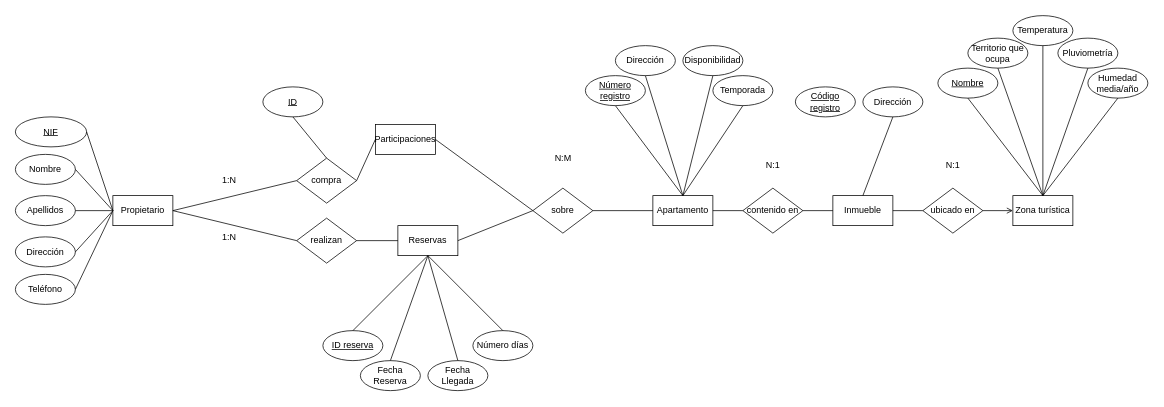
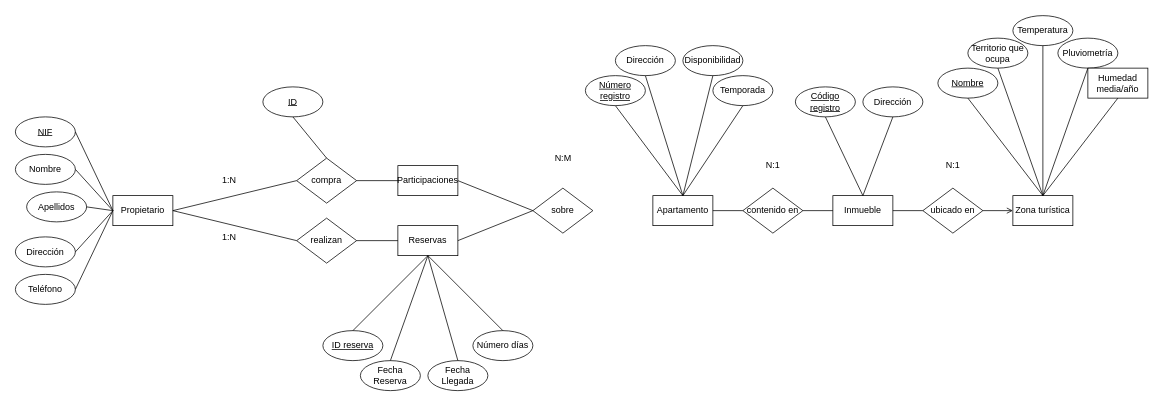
- <mxCell id="13" value="Humedad media/año" style="ellipse;whiteSpace=wrap;html=1;" vertex="1" parent="1"><mxGeometry x="1450" y="90" width="80" height="40" as="geometry" /></mxCell>
+ <mxCell id="13" value="Humedad media/año" style="whiteSpace=wrap;html=1;rounded=0;" vertex="1" parent="1"><mxGeometry x="1450" y="90" width="80" height="40" as="geometry" /></mxCell>
- <mxCell id="18" value="&lt;u&gt;NIF&lt;/u&gt;" style="ellipse;whiteSpace=wrap;html=1;" vertex="1" parent="1"><mxGeometry x="20" y="155" width="95" height="40" as="geometry" /></mxCell>
+ <mxCell id="18" value="&lt;u&gt;NIF&lt;/u&gt;" style="ellipse;whiteSpace=wrap;html=1;" vertex="1" parent="1"><mxGeometry x="20" y="155" width="80" height="40" as="geometry" /></mxCell>
- <mxCell id="16" value="Participaciones" style="rounded=0;whiteSpace=wrap;html=1;" vertex="1" parent="1"><mxGeometry x="500" y="165" width="80" height="40" as="geometry" /></mxCell>
+ <mxCell id="16" value="Participaciones" style="rounded=0;whiteSpace=wrap;html=1;" vertex="1" parent="1"><mxGeometry x="530" y="220" width="80" height="40" as="geometry" /></mxCell>
+ <mxCell id="59" value="" style="endArrow=none;html=1;entryX=0.5;entryY=0;entryDx=0;entryDy=0;exitX=0.5;exitY=1;exitDx=0;exitDy=0;" edge="1" parent="1" source="41" target="8"><mxGeometry width="50" height="50" relative="1" as="geometry"><mxPoint x="1320" y="290" as="sourcePoint" /><mxPoint x="1360" y="290" as="targetPoint" /></mxGeometry></mxCell>
- <mxCell id="20" value="Apellidos" style="ellipse;whiteSpace=wrap;html=1;" vertex="1" parent="1"><mxGeometry x="20" y="260" width="80" height="40" as="geometry" /></mxCell>
+ <mxCell id="20" value="Apellidos" style="ellipse;whiteSpace=wrap;html=1;" vertex="1" parent="1"><mxGeometry x="35" y="255" width="80" height="40" as="geometry" /></mxCell>
- <mxCell id="46" value="" style="endArrow=none;html=1;entryX=1;entryY=0.5;entryDx=0;entryDy=0;exitX=0;exitY=0.5;exitDx=0;exitDy=0;" edge="1" parent="1" source="2" target="17"><mxGeometry width="50" height="50" relative="1" as="geometry"><mxPoint x="800" y="400" as="sourcePoint" /><mxPoint x="850" y="350" as="targetPoint" /></mxGeometry></mxCell>
